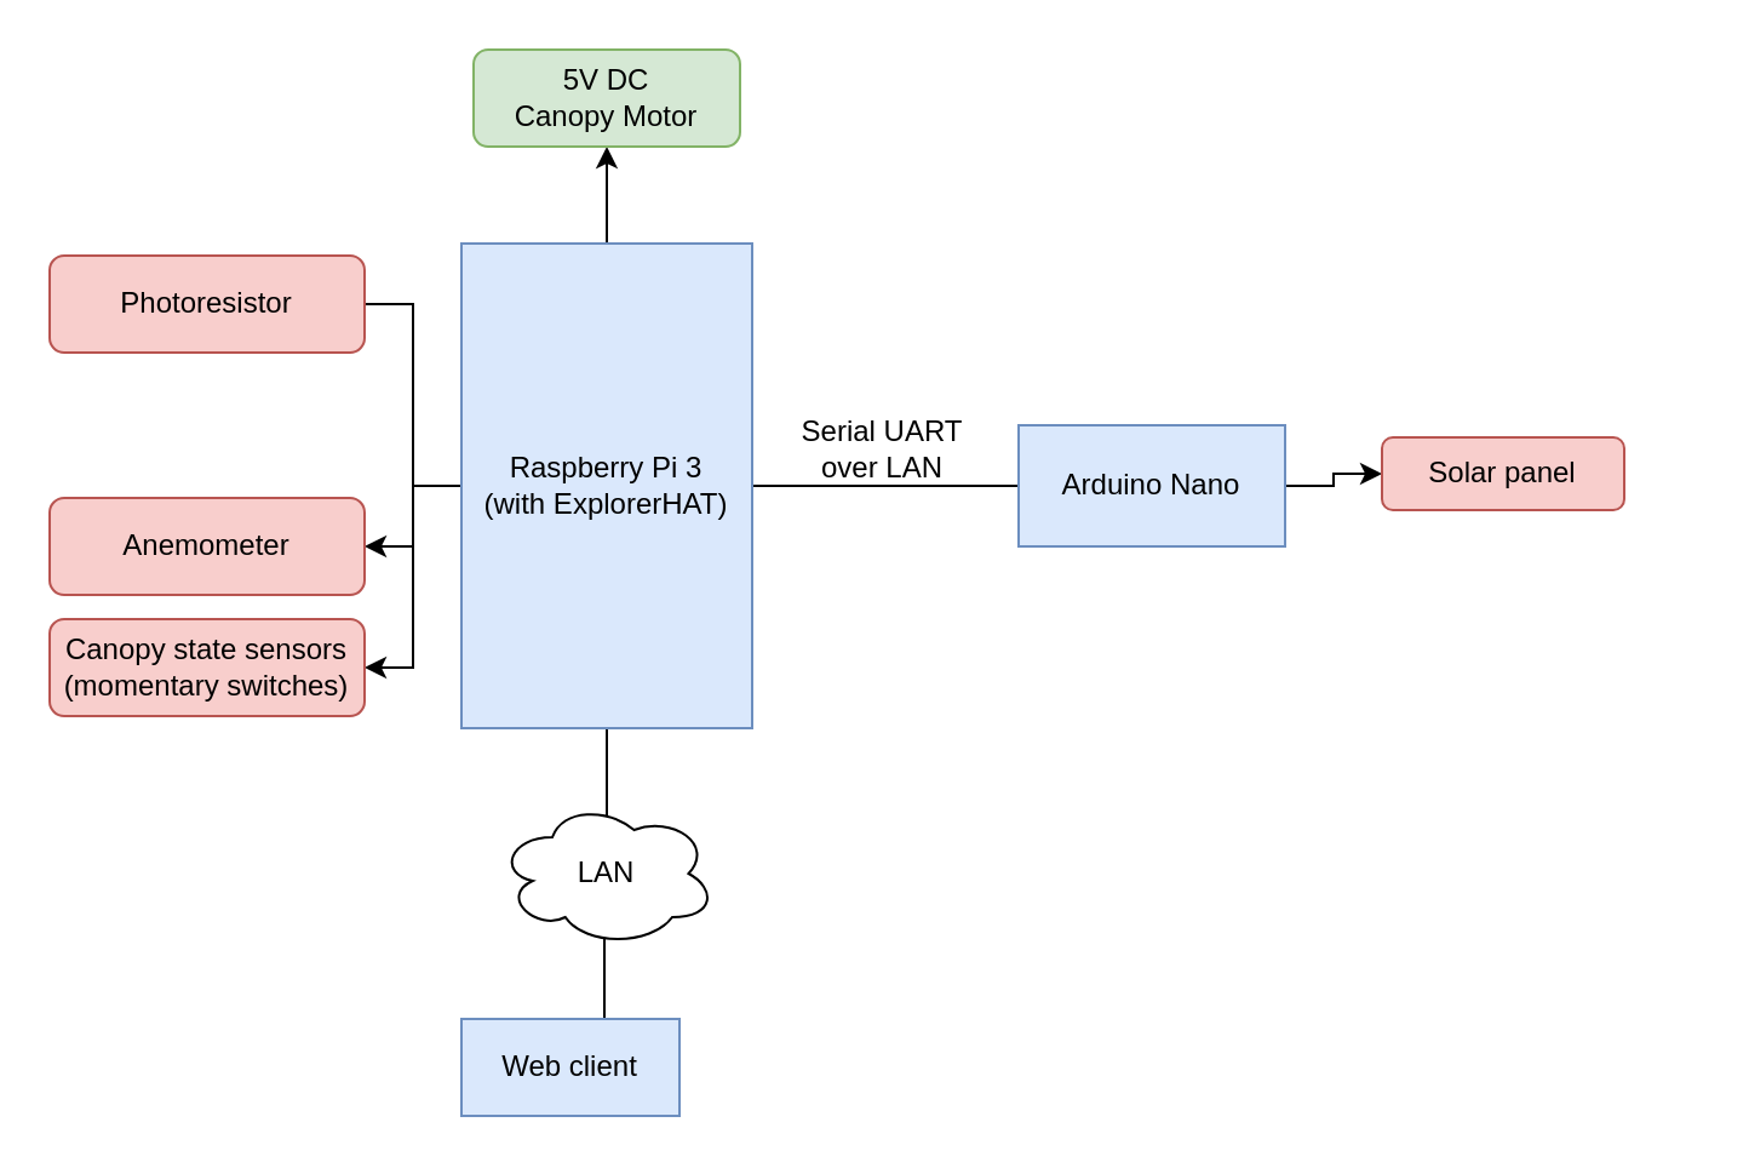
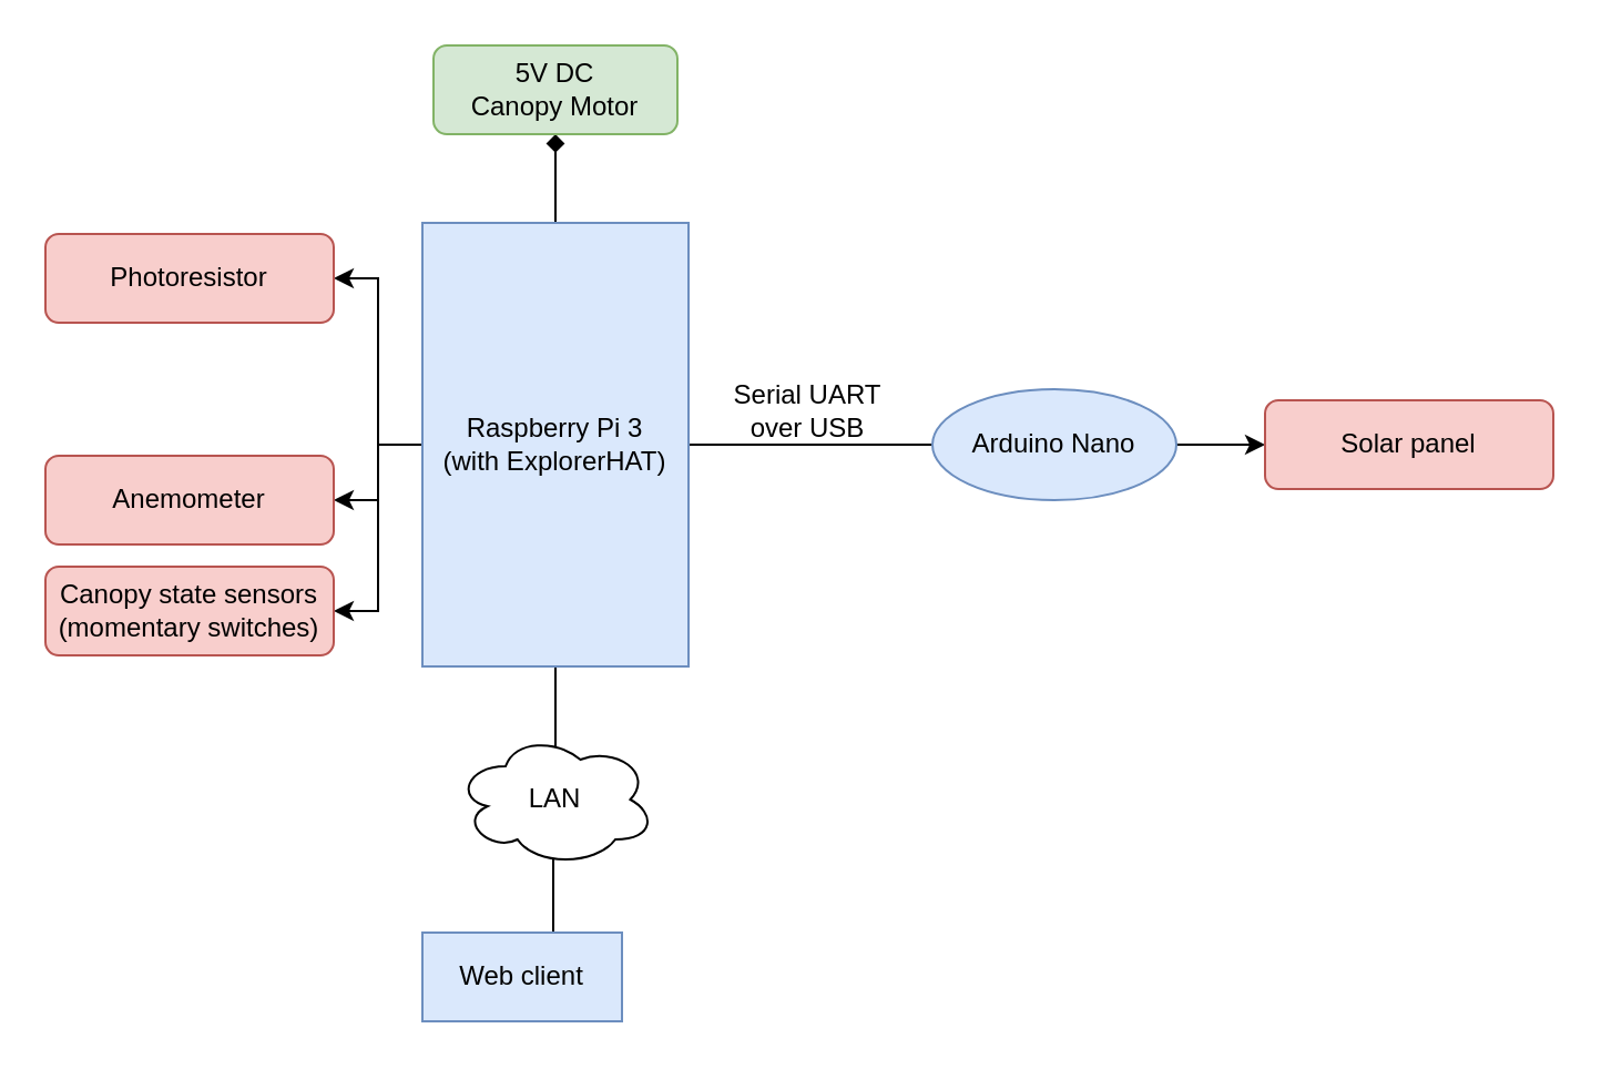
- <mxCell id="5" style="edgeStyle=orthogonalEdgeStyle;rounded=0;orthogonalLoop=1;jettySize=auto;html=1;exitX=0.5;exitY=0;exitDx=0;exitDy=0;entryX=0.5;entryY=1;entryDx=0;entryDy=0;" edge="1" parent="1" source="8" target="9"><mxGeometry relative="1" as="geometry" /></mxCell>
+ <mxCell id="5" style="edgeStyle=orthogonalEdgeStyle;rounded=0;orthogonalLoop=1;jettySize=auto;html=1;exitX=0.5;exitY=0;exitDx=0;exitDy=0;entryX=0.5;entryY=1;entryDx=0;entryDy=0;endArrow=diamond;" edge="1" parent="1" source="8" target="9"><mxGeometry relative="1" as="geometry" /></mxCell>
- <mxCell id="2" style="edgeStyle=orthogonalEdgeStyle;rounded=0;orthogonalLoop=1;jettySize=auto;html=1;exitX=0;exitY=0.5;exitDx=0;exitDy=0;entryX=1;entryY=0.5;entryDx=0;entryDy=0;endArrow=none;" edge="1" parent="1" source="8" target="10"><mxGeometry relative="1" as="geometry" /></mxCell>
+ <mxCell id="2" style="edgeStyle=orthogonalEdgeStyle;rounded=0;orthogonalLoop=1;jettySize=auto;html=1;exitX=0;exitY=0.5;exitDx=0;exitDy=0;entryX=1;entryY=0.5;entryDx=0;entryDy=0;" edge="1" parent="1" source="8" target="10"><mxGeometry relative="1" as="geometry" /></mxCell>
- <mxCell id="16" value="Serial UART over LAN" style="text;html=1;strokeColor=none;fillColor=none;align=center;verticalAlign=middle;whiteSpace=wrap;rounded=0;" vertex="1" parent="1"><mxGeometry x="328.5" y="175" width="70" height="20" as="geometry" /></mxCell>
+ <mxCell id="16" value="Serial UART over USB" style="text;html=1;strokeColor=none;fillColor=none;align=center;verticalAlign=middle;whiteSpace=wrap;rounded=0;" vertex="1" parent="1"><mxGeometry x="328.5" y="175" width="70" height="20" as="geometry" /></mxCell>
- <mxCell id="15" value="Solar panel" style="rounded=1;whiteSpace=wrap;html=1;fillColor=#f8cecc;strokeColor=#b85450;" vertex="1" parent="1"><mxGeometry x="570" y="180" width="100" height="30" as="geometry" /></mxCell>
+ <mxCell id="15" value="Solar panel" style="rounded=1;whiteSpace=wrap;html=1;fillColor=#f8cecc;strokeColor=#b85450;" vertex="1" parent="1"><mxGeometry x="570" y="180" width="130" height="40" as="geometry" /></mxCell>
- <mxCell id="14" value="Arduino Nano" style="rounded=0;whiteSpace=wrap;html=1;fillColor=#dae8fc;strokeColor=#6c8ebf;" vertex="1" parent="1"><mxGeometry x="420" y="175" width="110" height="50" as="geometry" /></mxCell>
+ <mxCell id="14" value="Arduino Nano" style="ellipse;whiteSpace=wrap;html=1;fillColor=#dae8fc;strokeColor=#6c8ebf;" vertex="1" parent="1"><mxGeometry x="420" y="175" width="110" height="50" as="geometry" /></mxCell>
